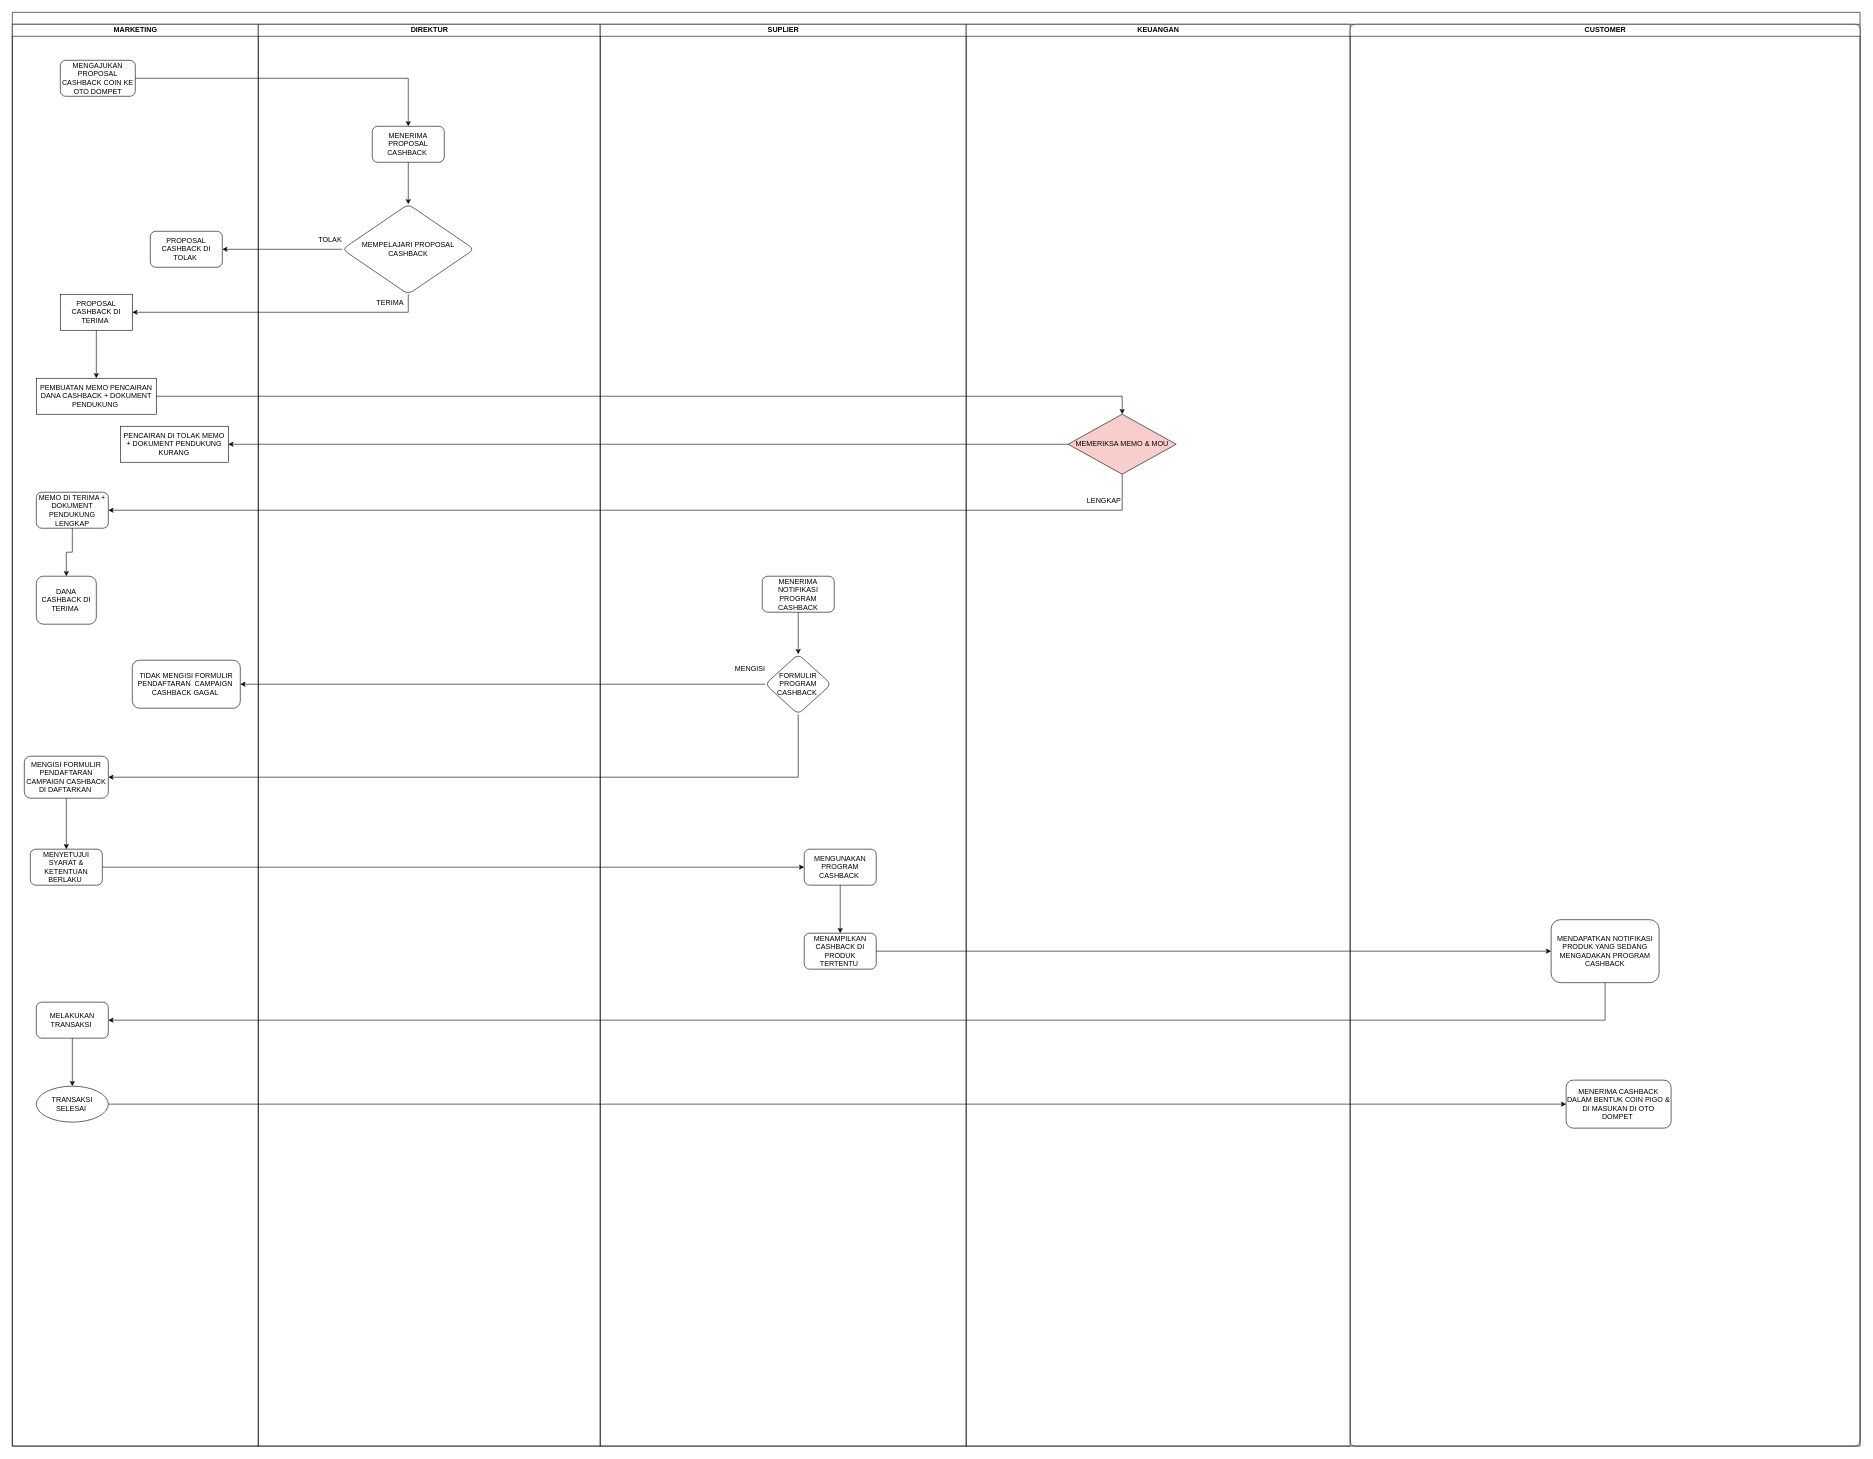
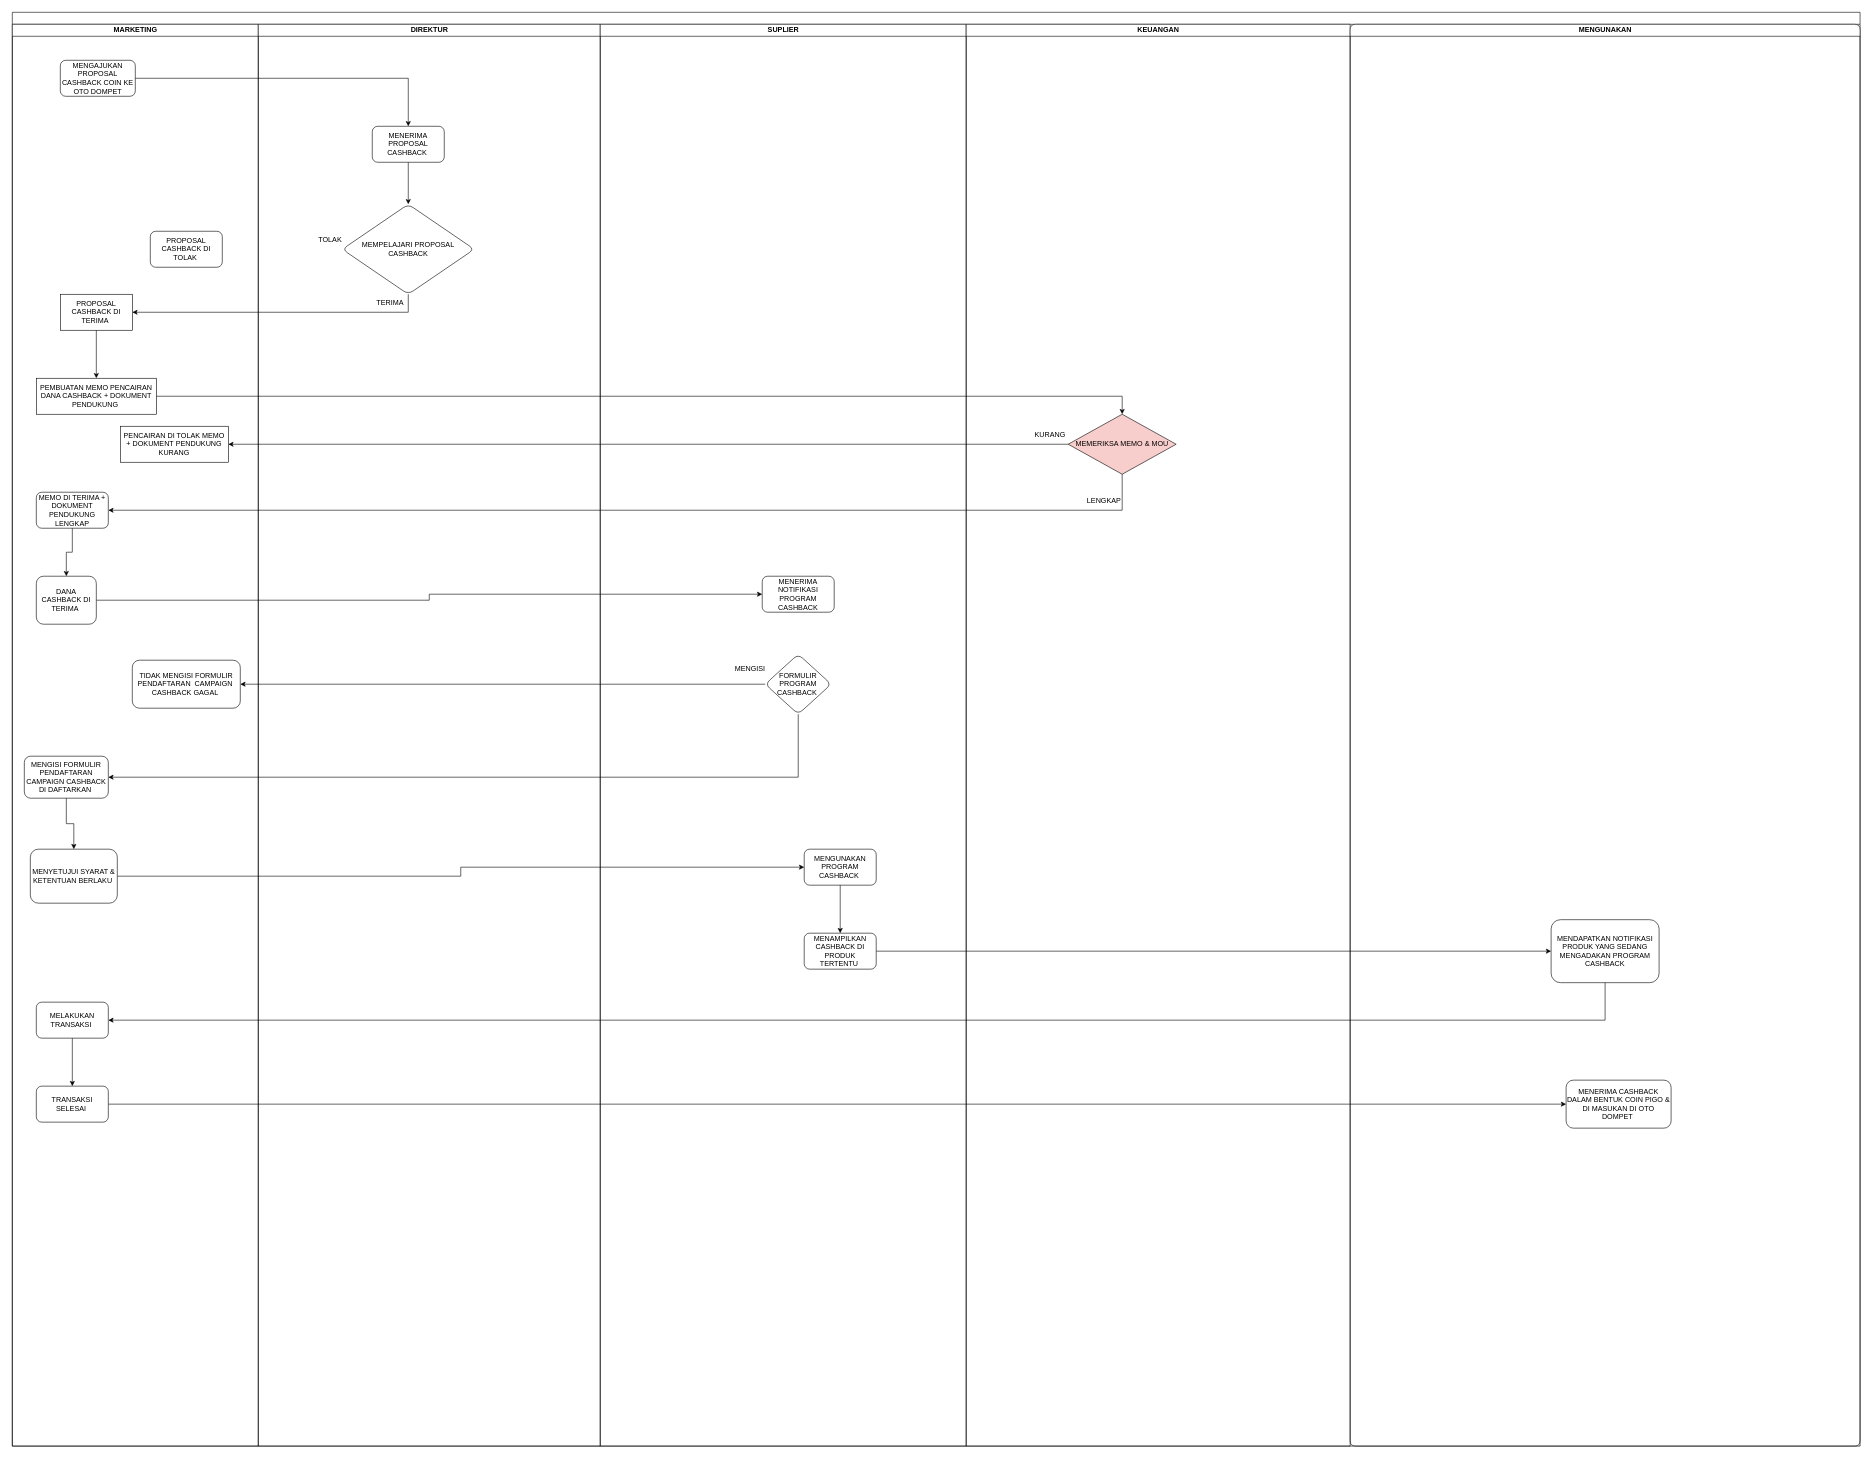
- <mxCell id="26" value="CUSTOMER" style="swimlane;html=1;startSize=20;rounded=1;" parent="2" vertex="1"><mxGeometry x="2230" y="20" width="850" height="2370" as="geometry" /></mxCell>
+ <mxCell id="26" value="MENGUNAKAN" style="swimlane;html=1;startSize=20;rounded=1;" parent="2" vertex="1"><mxGeometry x="2230" y="20" width="850" height="2370" as="geometry" /></mxCell>
- <mxCell id="35" value="" style="edgeStyle=orthogonalEdgeStyle;rounded=0;orthogonalLoop=1;jettySize=auto;html=1;" parent="1" source="37" target="5" edge="1"><mxGeometry relative="1" as="geometry" /></mxCell>
+ <mxCell id="25" value="KURANG" style="text;html=1;strokeColor=none;fillColor=none;align=center;verticalAlign=middle;whiteSpace=wrap;rounded=0;" parent="22" vertex="1"><mxGeometry x="110" y="670" width="60" height="30" as="geometry" /></mxCell>
+ <mxCell id="42" style="edgeStyle=orthogonalEdgeStyle;rounded=0;orthogonalLoop=1;jettySize=auto;html=1;exitX=1;exitY=0.5;exitDx=0;exitDy=0;entryX=0;entryY=0.5;entryDx=0;entryDy=0;" edge="1" parent="1" source="43" target="17"><mxGeometry relative="1" as="geometry" /></mxCell>
- <mxCell id="19" value="" style="edgeStyle=orthogonalEdgeStyle;rounded=0;orthogonalLoop=1;jettySize=auto;html=1;" edge="1" parent="16" source="17" target="18"><mxGeometry relative="1" as="geometry" /></mxCell>
- <mxCell id="46" value="MENYETUJUI SYARAT &amp;amp; KETENTUAN BERLAKU&amp;nbsp;" style="whiteSpace=wrap;html=1;rounded=1;" vertex="1" parent="1"><mxGeometry x="50" y="1415" width="120" height="60" as="geometry" /></mxCell>
+ <mxCell id="46" value="MENYETUJUI SYARAT &amp;amp; KETENTUAN BERLAKU&amp;nbsp;" style="whiteSpace=wrap;html=1;rounded=1;" vertex="1" parent="1"><mxGeometry x="50" y="1415" width="145" height="90" as="geometry" /></mxCell>
- <mxCell id="52" value="TRANSAKSI SELESAI&amp;nbsp;" style="ellipse;whiteSpace=wrap;html=1;" vertex="1" parent="1"><mxGeometry y="1810" width="120" height="60" as="geometry" x="60" /></mxCell>
+ <mxCell id="52" value="TRANSAKSI SELESAI&amp;nbsp;" style="whiteSpace=wrap;html=1;rounded=1;" vertex="1" parent="1"><mxGeometry y="1810" width="120" height="60" as="geometry" x="60" /></mxCell>
